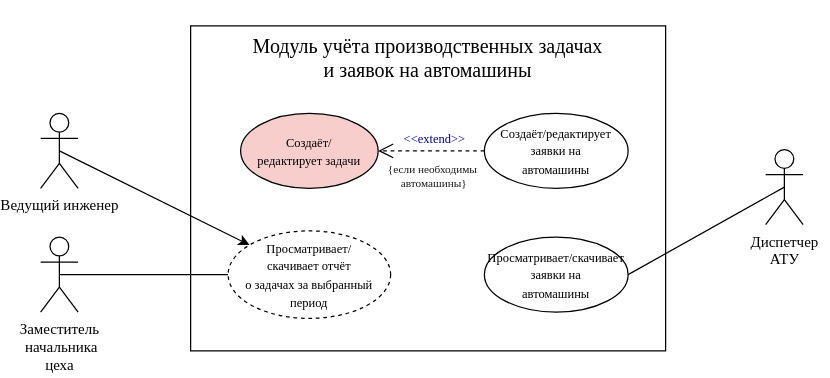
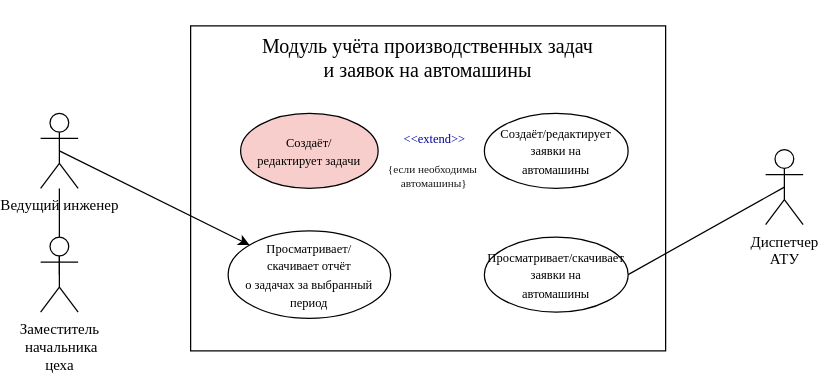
- <mxCell id="2" value="&lt;span style=&quot;font-size: 16px&quot;&gt;Модуль учёта производственных задачах &lt;br&gt;и заявок на автомашины&lt;/span&gt;" style="rounded=0;whiteSpace=wrap;html=1;verticalAlign=top;fillColor=none;fontFamily=Tahoma;fontSize=16;" parent="1" vertex="1"><mxGeometry x="140" y="20" width="380" height="260" as="geometry" /></mxCell>
+ <mxCell id="2" value="&lt;span style=&quot;font-size: 16px&quot;&gt;Модуль учёта производственных задач &lt;br&gt;и заявок на автомашины&lt;/span&gt;" style="rounded=0;whiteSpace=wrap;html=1;verticalAlign=top;fillColor=none;fontFamily=Tahoma;fontSize=16;" parent="1" vertex="1"><mxGeometry x="140" y="20" width="380" height="260" as="geometry" /></mxCell>
- <mxCell id="10" style="edgeStyle=none;rounded=0;orthogonalLoop=1;jettySize=auto;html=1;exitX=0;exitY=0.5;exitDx=0;exitDy=0;entryX=1;entryY=0.5;entryDx=0;entryDy=0;endArrow=open;endFill=0;fontFamily=Tahoma;fontSize=10;fontColor=#000099;dashed=1;startSize=6;endSize=10;" parent="1" source="11" target="5" edge="1"><mxGeometry relative="1" as="geometry" /></mxCell>
- <mxCell id="8" style="edgeStyle=none;rounded=0;orthogonalLoop=1;jettySize=auto;html=1;exitX=0.5;exitY=0.5;exitDx=0;exitDy=0;exitPerimeter=0;entryX=0;entryY=0.5;entryDx=0;entryDy=0;startSize=6;endArrow=none;endFill=0;endSize=6;fontFamily=Tahoma;fontSize=10;fontColor=#1A1A1A;" parent="1" source="9" target="13" edge="1"><mxGeometry relative="1" as="geometry" /></mxCell>
+ <mxCell id="8" style="edgeStyle=none;rounded=0;orthogonalLoop=1;jettySize=auto;html=1;exitX=0.5;exitY=0.5;exitDx=0;exitDy=0;exitPerimeter=0;startSize=6;endArrow=none;endFill=0;endSize=6;fontFamily=Tahoma;fontSize=10;fontColor=#1A1A1A;" parent="1" source="9" target="4" edge="1"><mxGeometry relative="1" as="geometry" /></mxCell>
- <mxCell id="13" value="&lt;font style=&quot;font-size: 10px&quot;&gt;Просматривает/&lt;br&gt;скачивает отчёт&lt;br&gt;о задачах за выбранный период&lt;br&gt;&lt;/font&gt;" style="ellipse;whiteSpace=wrap;html=1;fontFamily=Tahoma;dashed=1;" parent="1" vertex="1"><mxGeometry x="170" y="184" width="130" height="70" as="geometry" /></mxCell>
+ <mxCell id="13" value="&lt;font style=&quot;font-size: 10px&quot;&gt;Просматривает/&lt;br&gt;скачивает отчёт&lt;br&gt;о задачах за выбранный период&lt;br&gt;&lt;/font&gt;" style="ellipse;whiteSpace=wrap;html=1;fontFamily=Tahoma;" parent="1" vertex="1"><mxGeometry x="170" y="184" width="130" height="70" as="geometry" /></mxCell>
